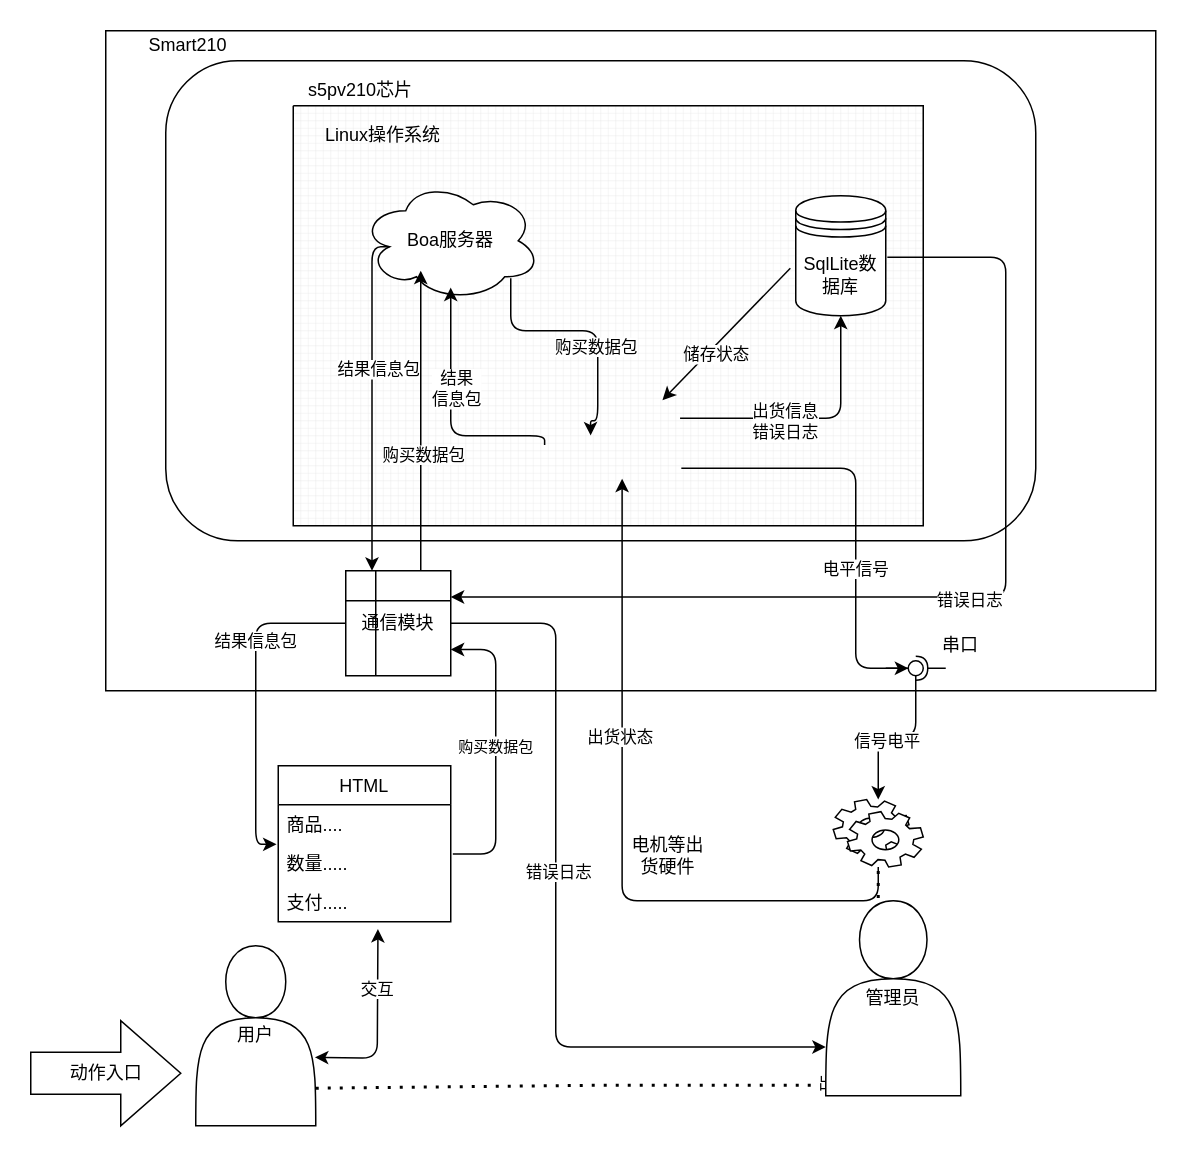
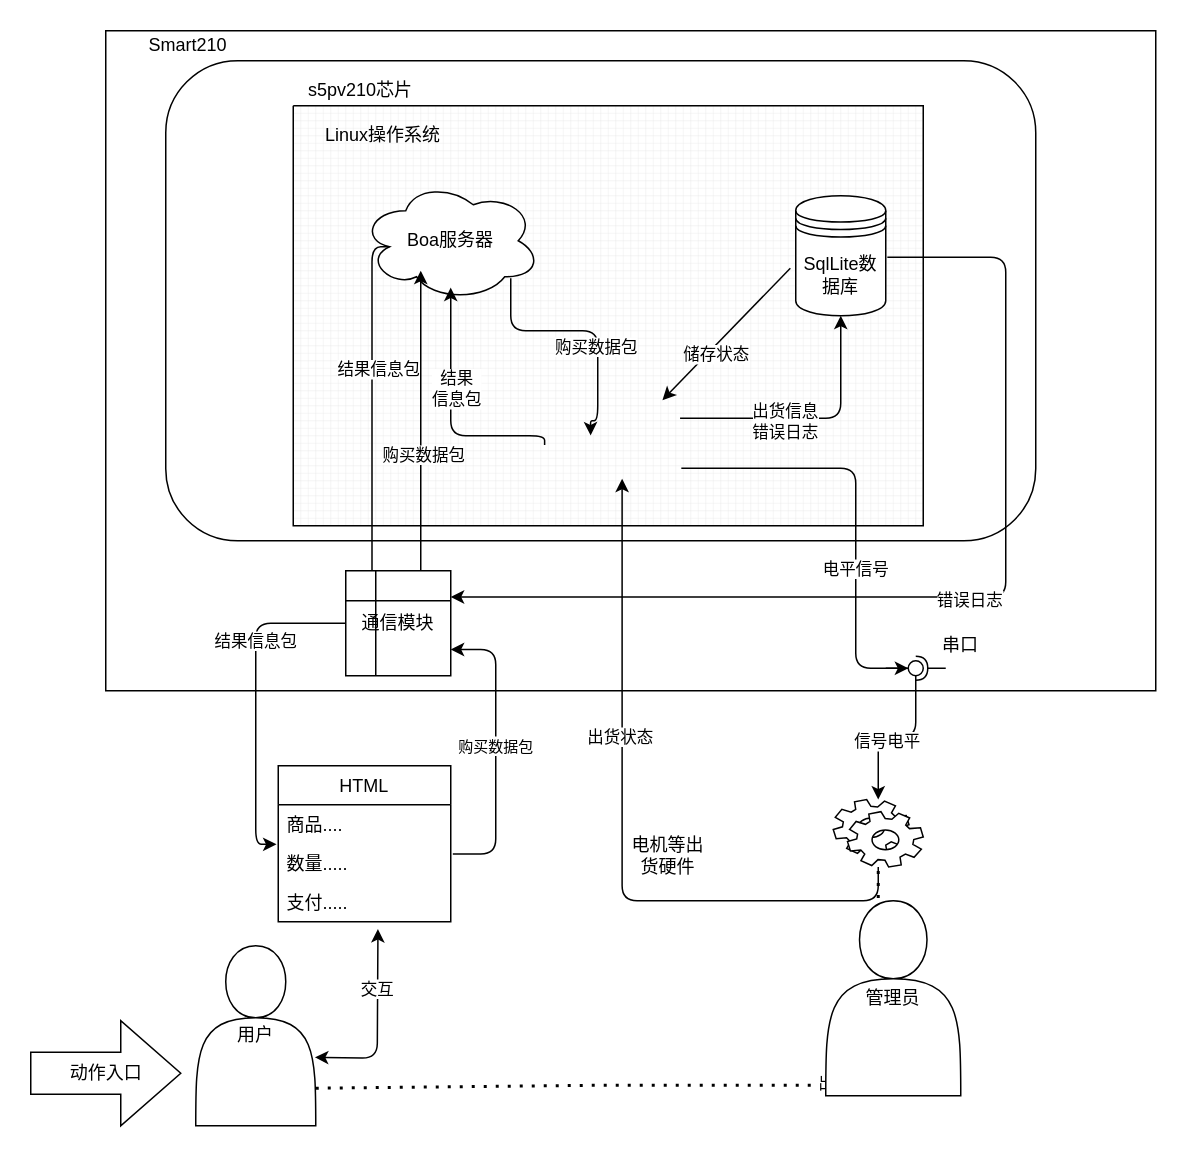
- <mxCell id="39" value="" style="edgeStyle=elbowEdgeStyle;elbow=vertical;endArrow=classic;html=1;exitX=0.16;exitY=0.55;exitDx=0;exitDy=0;exitPerimeter=0;entryX=0.25;entryY=0;entryDx=0;entryDy=0;" parent="1" source="8" target="18" edge="1"><mxGeometry width="50" height="50" relative="1" as="geometry"><mxPoint x="400" y="230" as="sourcePoint" /><mxPoint x="260" y="370" as="targetPoint" /><Array as="points"><mxPoint x="238" y="164" /><mxPoint x="238" y="230" /><mxPoint x="238" y="270" /><mxPoint x="210" y="300" /><mxPoint x="190" y="149" /><mxPoint x="155" y="190" /><mxPoint x="155" y="160" /><mxPoint x="150" y="149" /></Array></mxGeometry></mxCell>
+ <mxCell id="39" value="" style="edgeStyle=elbowEdgeStyle;elbow=vertical;endArrow=none;html=1;exitX=0.16;exitY=0.55;exitDx=0;exitDy=0;exitPerimeter=0;entryX=0.25;entryY=0;entryDx=0;entryDy=0;" parent="1" source="8" target="18" edge="1"><mxGeometry width="50" height="50" relative="1" as="geometry"><mxPoint x="400" y="230" as="sourcePoint" /><mxPoint x="260" y="370" as="targetPoint" /><Array as="points"><mxPoint x="238" y="164" /><mxPoint x="238" y="230" /><mxPoint x="238" y="270" /><mxPoint x="210" y="300" /><mxPoint x="190" y="149" /><mxPoint x="155" y="190" /><mxPoint x="155" y="160" /><mxPoint x="150" y="149" /></Array></mxGeometry></mxCell>
- <mxCell id="53" value="" style="edgeStyle=elbowEdgeStyle;elbow=horizontal;endArrow=classic;html=1;exitX=1;exitY=0.5;exitDx=0;exitDy=0;entryX=0;entryY=0.75;entryDx=0;entryDy=0;" parent="1" source="18" target="48" edge="1"><mxGeometry width="50" height="50" relative="1" as="geometry"><mxPoint x="400" y="470" as="sourcePoint" /><mxPoint x="450" y="420" as="targetPoint" /><Array as="points"><mxPoint x="370" y="550" /></Array></mxGeometry></mxCell>
- <mxCell id="54" value="错误日志" style="edgeLabel;html=1;align=center;verticalAlign=middle;resizable=0;points=[];" parent="53" vertex="1" connectable="0"><mxGeometry x="-0.258" y="1" relative="1" as="geometry"><mxPoint y="37" as="offset" /></mxGeometry></mxCell>
